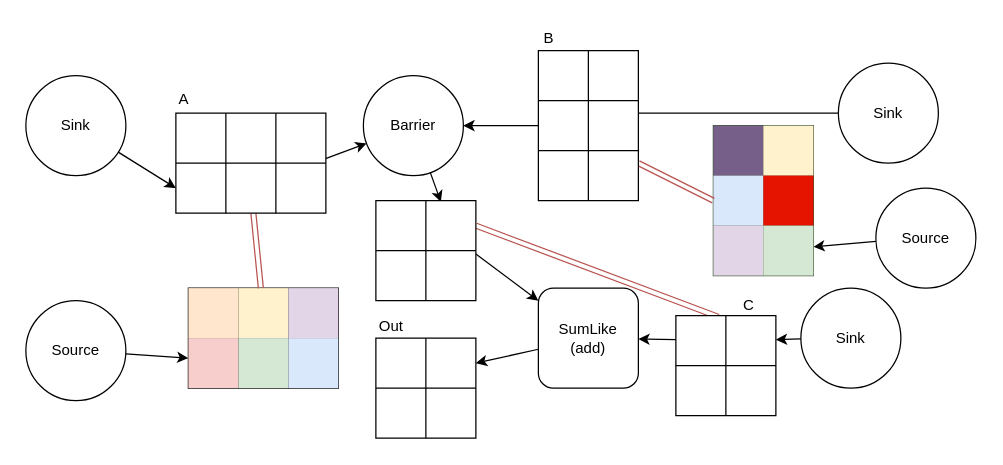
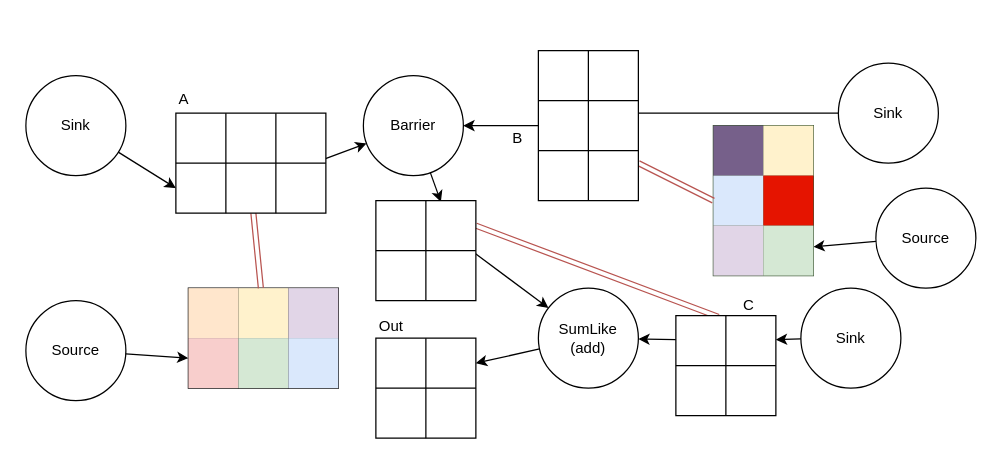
- <mxCell id="84" value="B" style="text;html=1;align=center;verticalAlign=middle;resizable=0;points=[];autosize=1;" vertex="1" parent="1"><mxGeometry x="428" y="20" width="20" height="20" as="geometry" /></mxCell>
+ <mxCell id="84" value="B" style="text;html=1;align=center;verticalAlign=middle;resizable=0;points=[];autosize=1;" vertex="1" parent="1"><mxGeometry x="403" y="100" width="20" height="20" as="geometry" /></mxCell>
- <mxCell id="39" value="SumLike&lt;br&gt;(add)" style="whiteSpace=wrap;html=1;aspect=fixed;fillColor=none;gradientColor=none;rounded=1;" parent="1" vertex="1"><mxGeometry x="430" y="230" width="80" height="80" as="geometry" /></mxCell>
+ <mxCell id="39" value="SumLike&lt;br&gt;(add)" style="ellipse;whiteSpace=wrap;html=1;aspect=fixed;fillColor=none;gradientColor=none;" parent="1" vertex="1"><mxGeometry x="430" y="230" width="80" height="80" as="geometry" /></mxCell>
